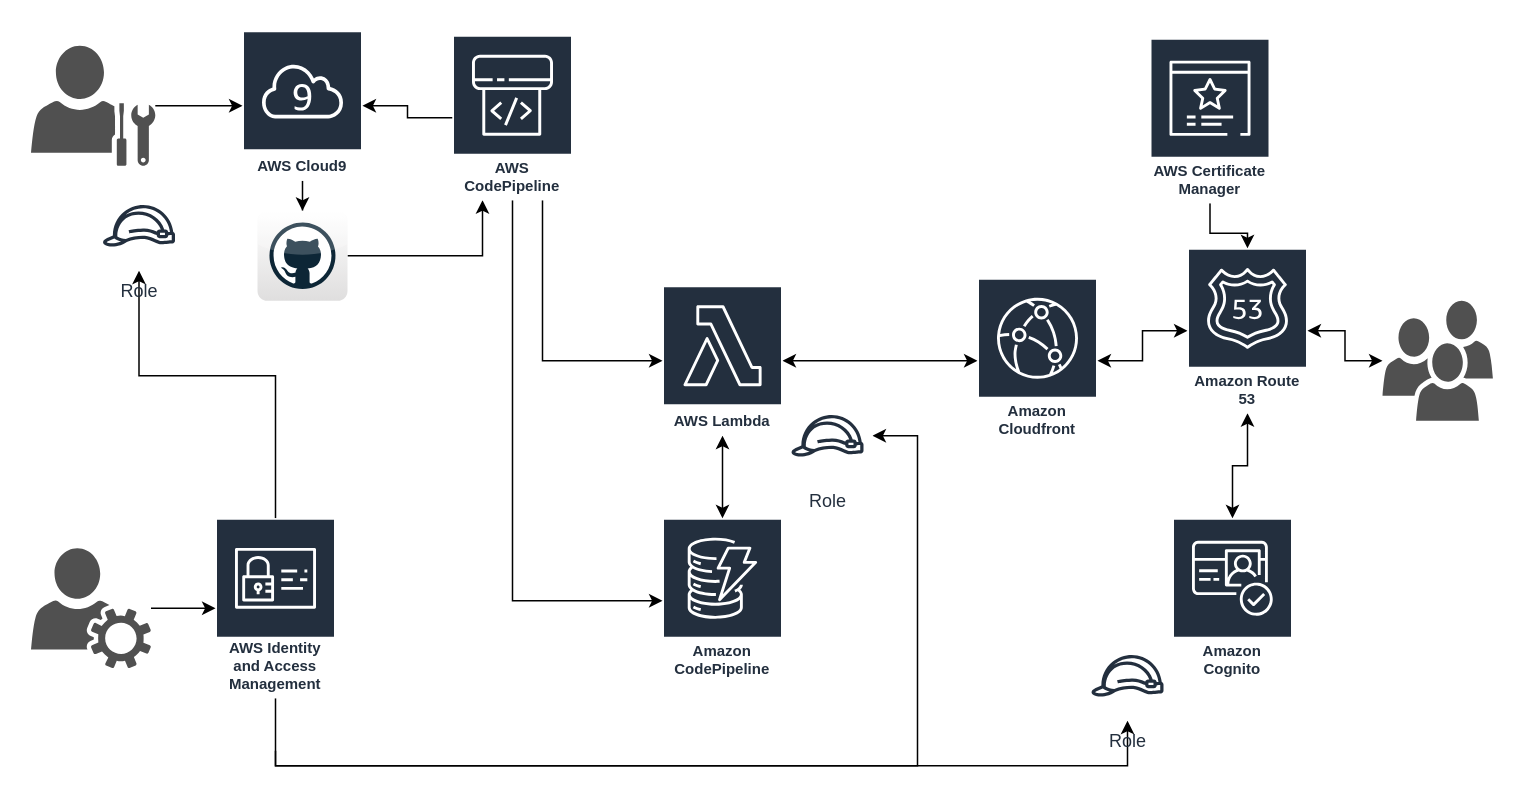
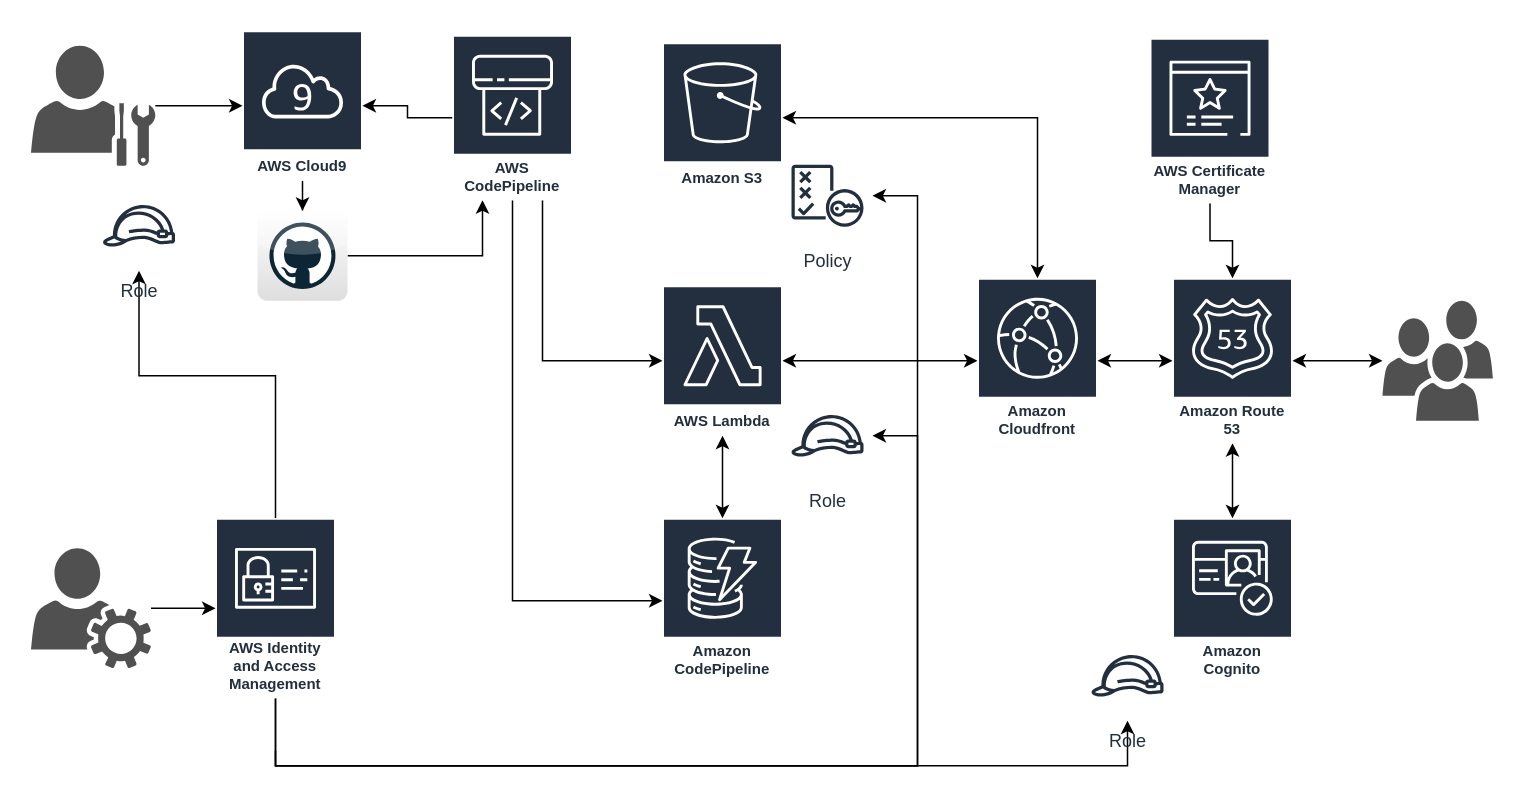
+ <mxCell id="2" value="Amazon S3" style="sketch=0;outlineConnect=0;fontColor=#232F3E;gradientColor=none;strokeColor=#ffffff;fillColor=#232F3E;dashed=0;verticalLabelPosition=middle;verticalAlign=bottom;align=center;html=1;whiteSpace=wrap;fontSize=10;fontStyle=1;spacing=3;shape=mxgraph.aws4.productIcon;prIcon=mxgraph.aws4.s3;" parent="1" vertex="1"><mxGeometry x="441" y="28" width="80" height="100" as="geometry" /></mxCell>
+ <mxCell id="4" style="edgeStyle=orthogonalEdgeStyle;rounded=0;orthogonalLoop=1;jettySize=auto;html=1;startArrow=classic;startFill=1;" edge="1" parent="1" source="6" target="2"><mxGeometry relative="1" as="geometry"><Array as="points"><mxPoint x="691" y="78" /></Array></mxGeometry></mxCell>
+ <mxCell id="32" value="Policy" style="sketch=0;outlineConnect=0;fontColor=#232F3E;gradientColor=none;strokeColor=#232F3E;fillColor=#ffffff;dashed=0;verticalLabelPosition=bottom;verticalAlign=top;align=center;html=1;fontSize=12;fontStyle=0;aspect=fixed;shape=mxgraph.aws4.resourceIcon;resIcon=mxgraph.aws4.policy;" parent="1" vertex="1"><mxGeometry x="521" y="100" width="60" height="60" as="geometry" /></mxCell>
+ <mxCell id="13" style="edgeStyle=orthogonalEdgeStyle;rounded=0;orthogonalLoop=1;jettySize=auto;html=1;" edge="1" parent="1" source="14" target="32"><mxGeometry relative="1" as="geometry"><Array as="points"><mxPoint x="183" y="510" /><mxPoint x="611" y="510" /><mxPoint x="611" y="130" /></Array></mxGeometry></mxCell>
- <mxCell id="9" value="Amazon Route 53" style="sketch=0;outlineConnect=0;fontColor=#232F3E;gradientColor=none;strokeColor=#ffffff;fillColor=#232F3E;dashed=0;verticalLabelPosition=middle;verticalAlign=bottom;align=center;html=1;whiteSpace=wrap;fontSize=10;fontStyle=1;spacing=3;shape=mxgraph.aws4.productIcon;prIcon=mxgraph.aws4.route_53;" parent="1" vertex="1"><mxGeometry x="791" y="165" width="80" height="110" as="geometry" /></mxCell>
+ <mxCell id="9" value="Amazon Route 53" style="sketch=0;outlineConnect=0;fontColor=#232F3E;gradientColor=none;strokeColor=#ffffff;fillColor=#232F3E;dashed=0;verticalLabelPosition=middle;verticalAlign=bottom;align=center;html=1;whiteSpace=wrap;fontSize=10;fontStyle=1;spacing=3;shape=mxgraph.aws4.productIcon;prIcon=mxgraph.aws4.route_53;" parent="1" vertex="1"><mxGeometry x="781" y="185" width="80" height="110" as="geometry" /></mxCell>
